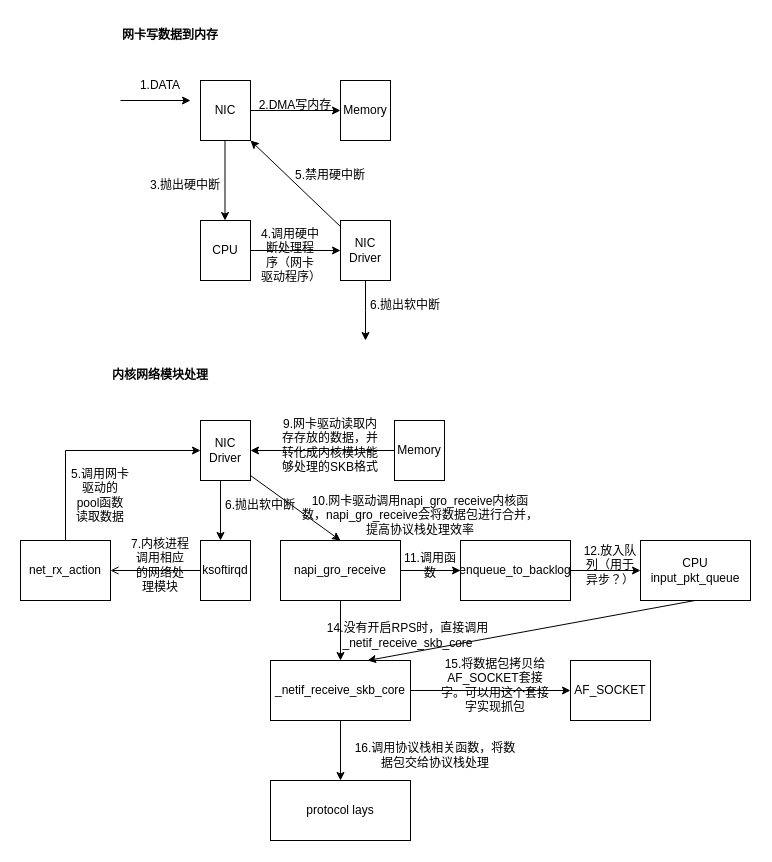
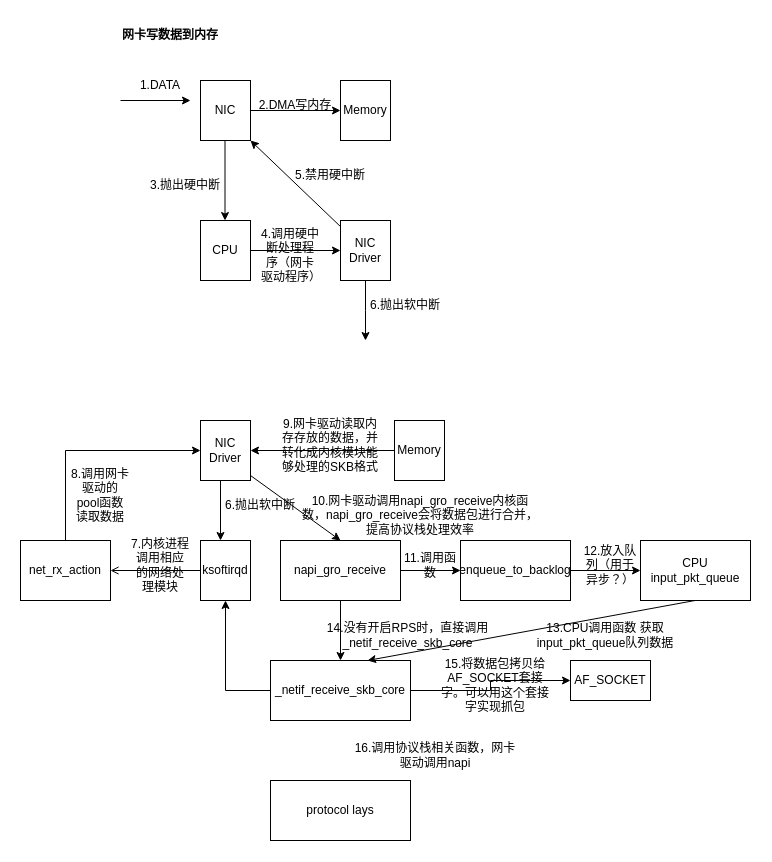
- <mxCell id="19" value="内核网络模块处理" style="text;strokeColor=none;align=center;fillColor=none;html=1;verticalAlign=middle;whiteSpace=wrap;rounded=0;fontStyle=1" parent="1" vertex="1"><mxGeometry x="100" y="360" width="120" height="30" as="geometry" /></mxCell>
- <mxCell id="28" value="5.调用网卡驱动的pool函数读取数据" style="text;strokeColor=none;align=center;fillColor=none;html=1;verticalAlign=middle;whiteSpace=wrap;rounded=0;" parent="1" vertex="1"><mxGeometry x="70" y="480" width="60" height="30" as="geometry" /></mxCell>
+ <mxCell id="28" value="8.调用网卡驱动的pool函数读取数据" style="text;strokeColor=none;align=center;fillColor=none;html=1;verticalAlign=middle;whiteSpace=wrap;rounded=0;" parent="1" vertex="1"><mxGeometry x="70" y="480" width="60" height="30" as="geometry" /></mxCell>
+ <mxCell id="51" value="13.CPU调用函数 获取input_pkt_queue队列数据" style="text;strokeColor=none;align=center;fillColor=none;html=1;verticalAlign=middle;whiteSpace=wrap;rounded=0;" parent="1" vertex="1"><mxGeometry x="520" y="620" width="170" height="30" as="geometry" /></mxCell>
- <mxCell id="43" value="AF_SOCKET" style="rounded=0;whiteSpace=wrap;html=1;" parent="1" vertex="1"><mxGeometry x="570" y="660" width="80" height="60" as="geometry" /></mxCell>
+ <mxCell id="43" value="AF_SOCKET" style="rounded=0;whiteSpace=wrap;html=1;" parent="1" vertex="1"><mxGeometry x="570" y="660" width="80" height="40" as="geometry" /></mxCell>
- <mxCell id="37" value="" style="edgeStyle=orthogonalEdgeStyle;rounded=0;orthogonalLoop=1;jettySize=auto;html=1;" parent="1" source="39" target="41" edge="1"><mxGeometry relative="1" as="geometry" /></mxCell>
+ <mxCell id="37" value="" style="edgeStyle=orthogonalEdgeStyle;rounded=0;orthogonalLoop=1;jettySize=auto;html=1;" parent="1" source="39" target="24" edge="1"><mxGeometry relative="1" as="geometry" /></mxCell>
- <mxCell id="42" value="16.调用协议栈相关函数，将数据包交给协议栈处理" style="text;strokeColor=none;align=center;fillColor=none;html=1;verticalAlign=middle;whiteSpace=wrap;rounded=0;" parent="1" vertex="1"><mxGeometry x="350" y="740" width="170" height="30" as="geometry" /></mxCell>
+ <mxCell id="42" value="16.调用协议栈相关函数，网卡驱动调用napi" style="text;strokeColor=none;align=center;fillColor=none;html=1;verticalAlign=middle;whiteSpace=wrap;rounded=0;" parent="1" vertex="1"><mxGeometry x="350" y="740" width="170" height="30" as="geometry" /></mxCell>
